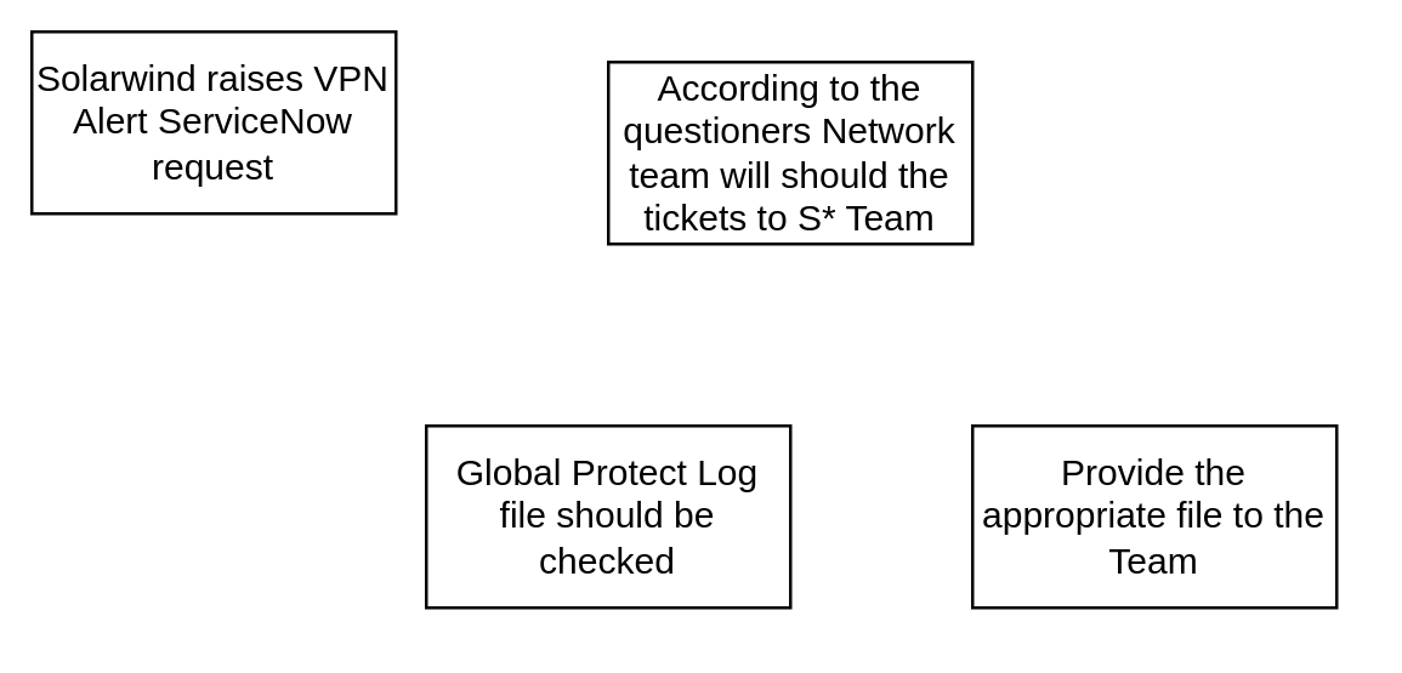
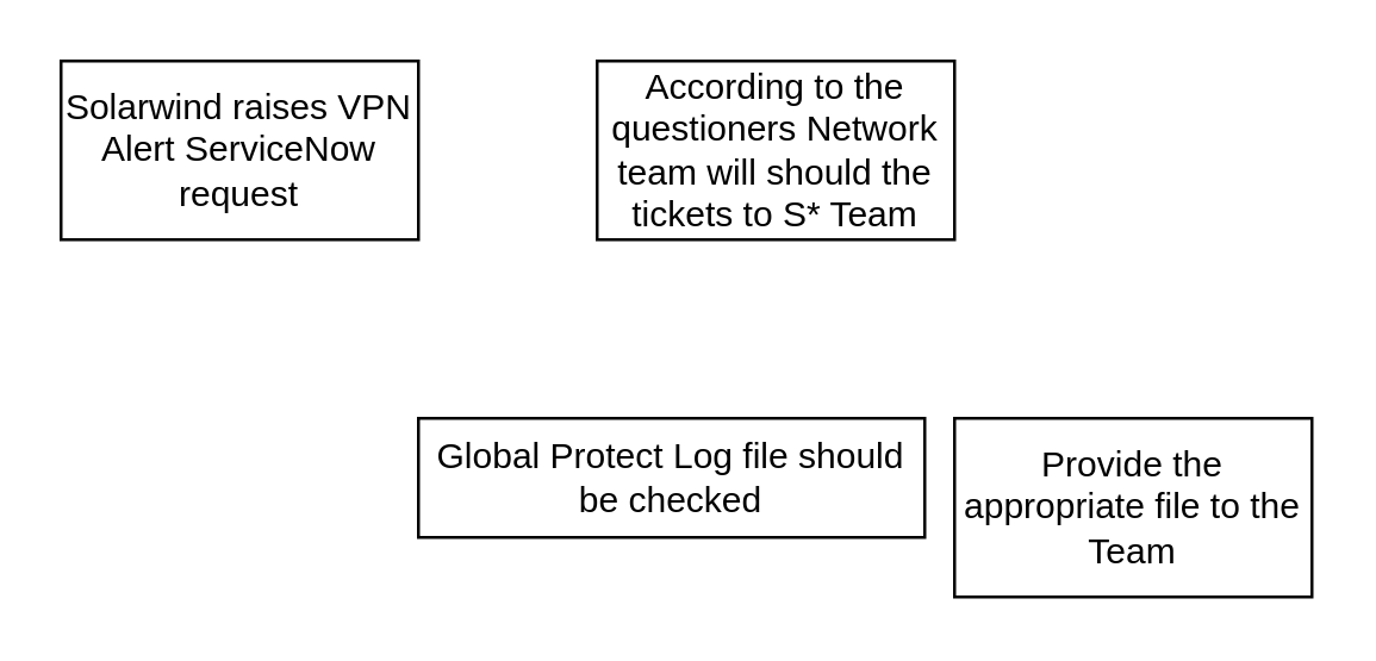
- <mxCell id="2" value="Solarwind raises VPN Alert ServiceNow request" style="rounded=0;whiteSpace=wrap;html=1;" vertex="1" parent="1"><mxGeometry x="10" y="10" width="120" height="60" as="geometry" /></mxCell>
+ <mxCell id="2" value="Solarwind raises VPN Alert ServiceNow request" style="rounded=0;whiteSpace=wrap;html=1;" vertex="1" parent="1"><mxGeometry x="20" y="20" width="120" height="60" as="geometry" /></mxCell>
- <mxCell id="4" value="Global Protect Log file should be checked" style="rounded=0;whiteSpace=wrap;html=1;" vertex="1" parent="1"><mxGeometry x="140" y="140" width="120" height="60" as="geometry" /></mxCell>
+ <mxCell id="4" value="Global Protect Log file should be checked" style="rounded=0;whiteSpace=wrap;html=1;" vertex="1" parent="1"><mxGeometry x="140" y="140" width="170" height="40" as="geometry" /></mxCell>
